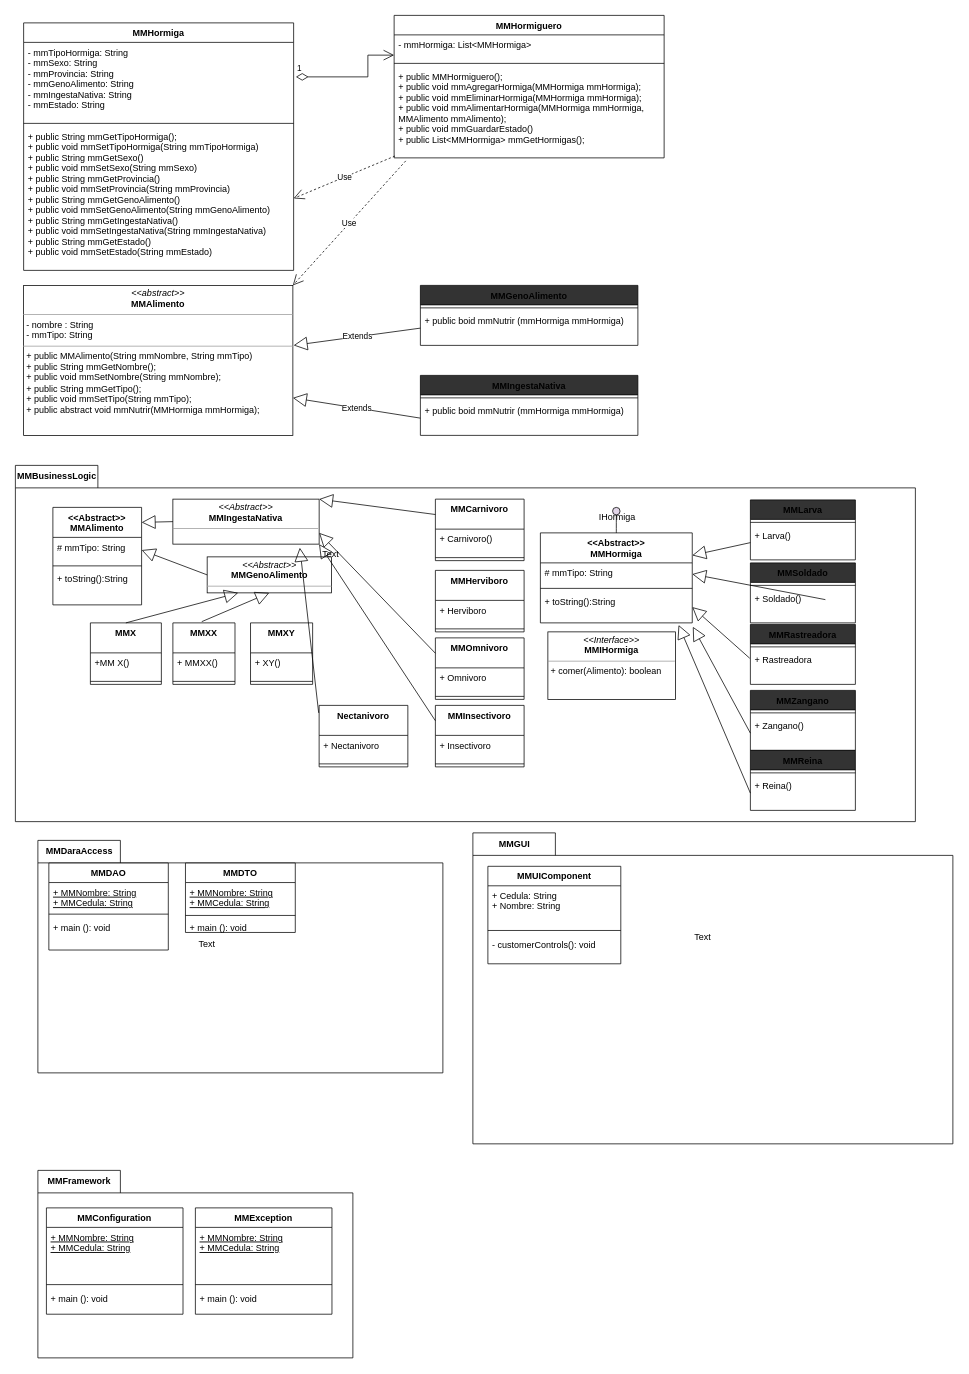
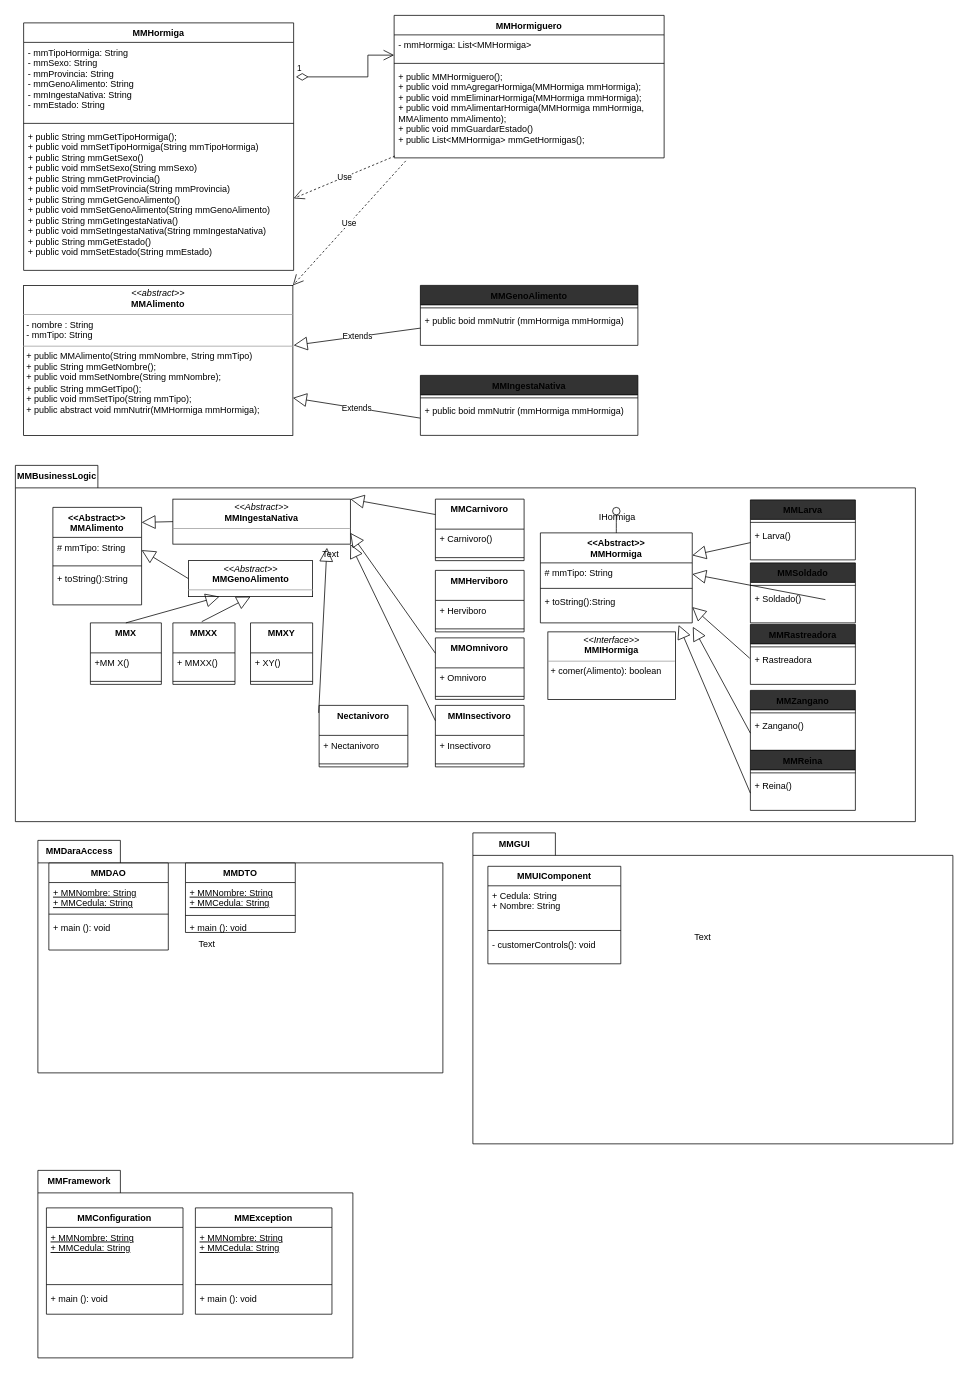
- <mxCell id="94" value="&amp;nbsp; &amp;nbsp; &amp;nbsp;IHormiga" style="ellipse;whiteSpace=wrap;html=1;align=center;aspect=fixed;resizable=0;points=[];outlineConnect=0;sketch=0;fillColor=#e1d5e7;" parent="28" vertex="1"><mxGeometry x="796.25" y="56" width="10" height="10" as="geometry" /></mxCell>
+ <mxCell id="94" value="&amp;nbsp; &amp;nbsp; &amp;nbsp;IHormiga" style="ellipse;whiteSpace=wrap;html=1;align=center;aspect=fixed;resizable=0;points=[];outlineConnect=0;sketch=0;" parent="28" vertex="1"><mxGeometry x="796.25" y="56" width="10" height="10" as="geometry" /></mxCell>
- <mxCell id="30" value="&lt;p style=&quot;margin:0px;margin-top:4px;text-align:center;&quot;&gt;&lt;i&gt;&amp;lt;&amp;lt;Abstract&amp;gt;&amp;gt;&lt;/i&gt;&lt;br&gt;&lt;b&gt;MMIngestaNativa&lt;/b&gt;&lt;/p&gt;&lt;hr size=&quot;1&quot;&gt;&lt;p style=&quot;margin:0px;margin-left:4px;&quot;&gt;&lt;/p&gt;&lt;p style=&quot;margin:0px;margin-left:4px;&quot;&gt;&lt;br&gt;&lt;/p&gt;" style="verticalAlign=top;align=left;overflow=fill;fontSize=12;fontFamily=Helvetica;html=1;" parent="28" vertex="1"><mxGeometry x="210.0" y="45" width="195" height="60" as="geometry" /></mxCell>
+ <mxCell id="30" value="&lt;p style=&quot;margin:0px;margin-top:4px;text-align:center;&quot;&gt;&lt;i&gt;&amp;lt;&amp;lt;Abstract&amp;gt;&amp;gt;&lt;/i&gt;&lt;br&gt;&lt;b&gt;MMIngestaNativa&lt;/b&gt;&lt;/p&gt;&lt;hr size=&quot;1&quot;&gt;&lt;p style=&quot;margin:0px;margin-left:4px;&quot;&gt;&lt;/p&gt;&lt;p style=&quot;margin:0px;margin-left:4px;&quot;&gt;&lt;br&gt;&lt;/p&gt;" style="verticalAlign=top;align=left;overflow=fill;fontSize=12;fontFamily=Helvetica;html=1;" parent="28" vertex="1"><mxGeometry x="210.0" y="45" width="236.62" height="60" as="geometry" /></mxCell>
- <mxCell id="31" value="&lt;p style=&quot;margin:0px;margin-top:4px;text-align:center;&quot;&gt;&lt;i&gt;&amp;lt;&amp;lt;Abstract&amp;gt;&amp;gt;&lt;/i&gt;&lt;br&gt;&lt;b&gt;MMGenoAlimento&lt;/b&gt;&lt;/p&gt;&lt;hr size=&quot;1&quot;&gt;&lt;p style=&quot;margin:0px;margin-left:4px;&quot;&gt;&lt;/p&gt;&lt;p style=&quot;margin:0px;margin-left:4px;&quot;&gt;&lt;br&gt;&lt;/p&gt;" style="verticalAlign=top;align=left;overflow=fill;fontSize=12;fontFamily=Helvetica;html=1;" parent="28" vertex="1"><mxGeometry x="255.709" y="122" width="165.634" height="48" as="geometry" /></mxCell>
+ <mxCell id="31" value="&lt;p style=&quot;margin:0px;margin-top:4px;text-align:center;&quot;&gt;&lt;i&gt;&amp;lt;&amp;lt;Abstract&amp;gt;&amp;gt;&lt;/i&gt;&lt;br&gt;&lt;b&gt;MMGenoAlimento&lt;/b&gt;&lt;/p&gt;&lt;hr size=&quot;1&quot;&gt;&lt;p style=&quot;margin:0px;margin-left:4px;&quot;&gt;&lt;/p&gt;&lt;p style=&quot;margin:0px;margin-left:4px;&quot;&gt;&lt;br&gt;&lt;/p&gt;" style="verticalAlign=top;align=left;overflow=fill;fontSize=12;fontFamily=Helvetica;html=1;" parent="28" vertex="1"><mxGeometry x="230.709" y="127" width="165.634" height="48" as="geometry" /></mxCell>
